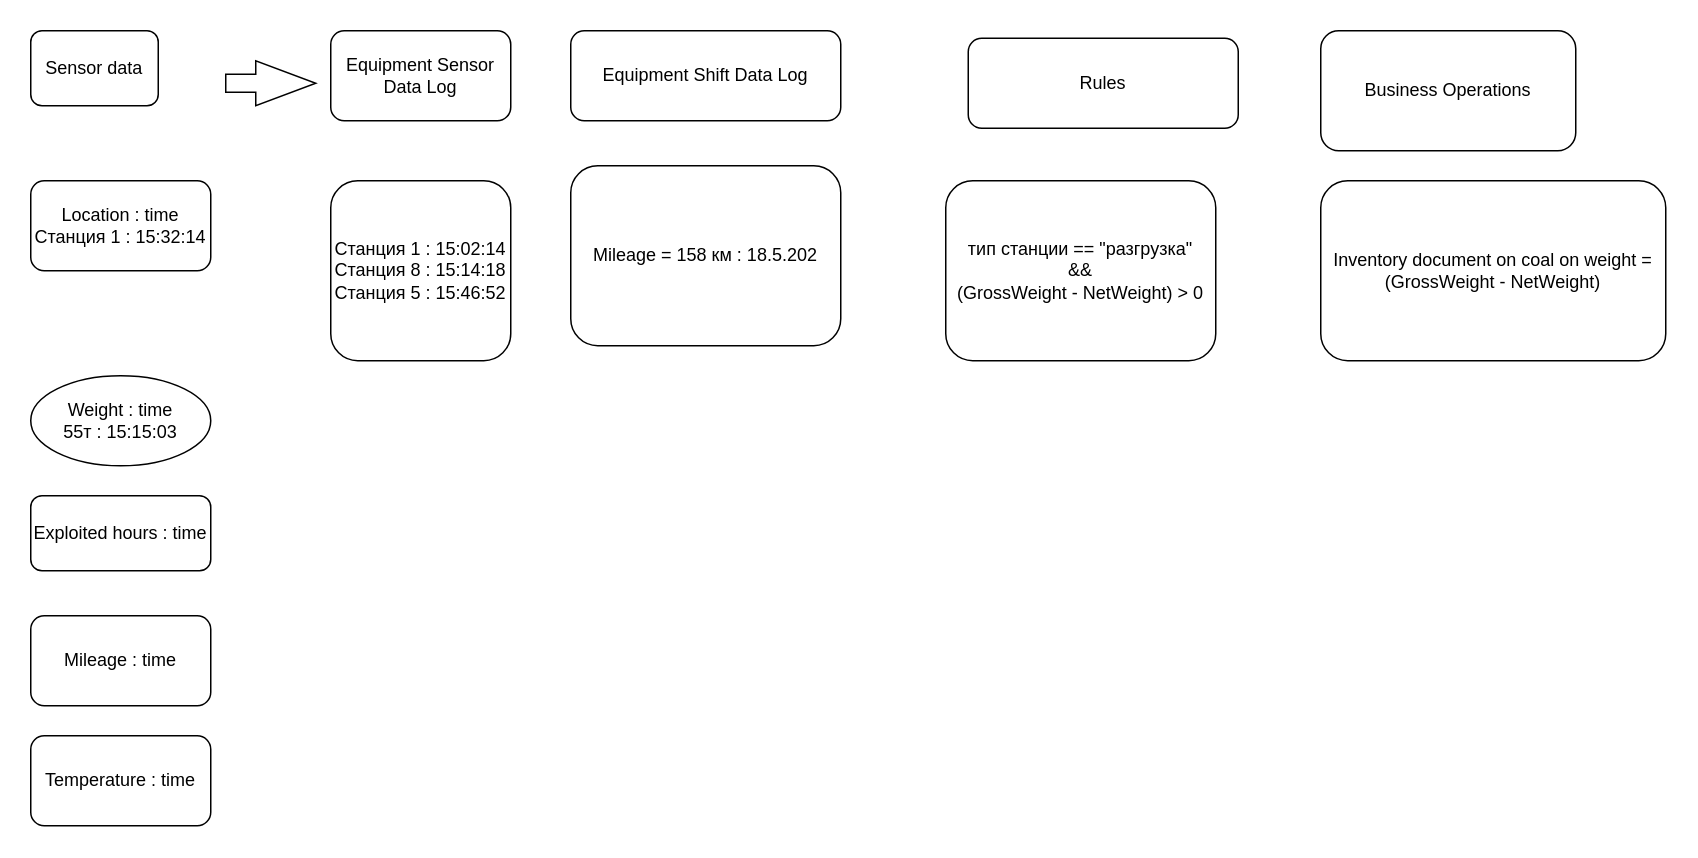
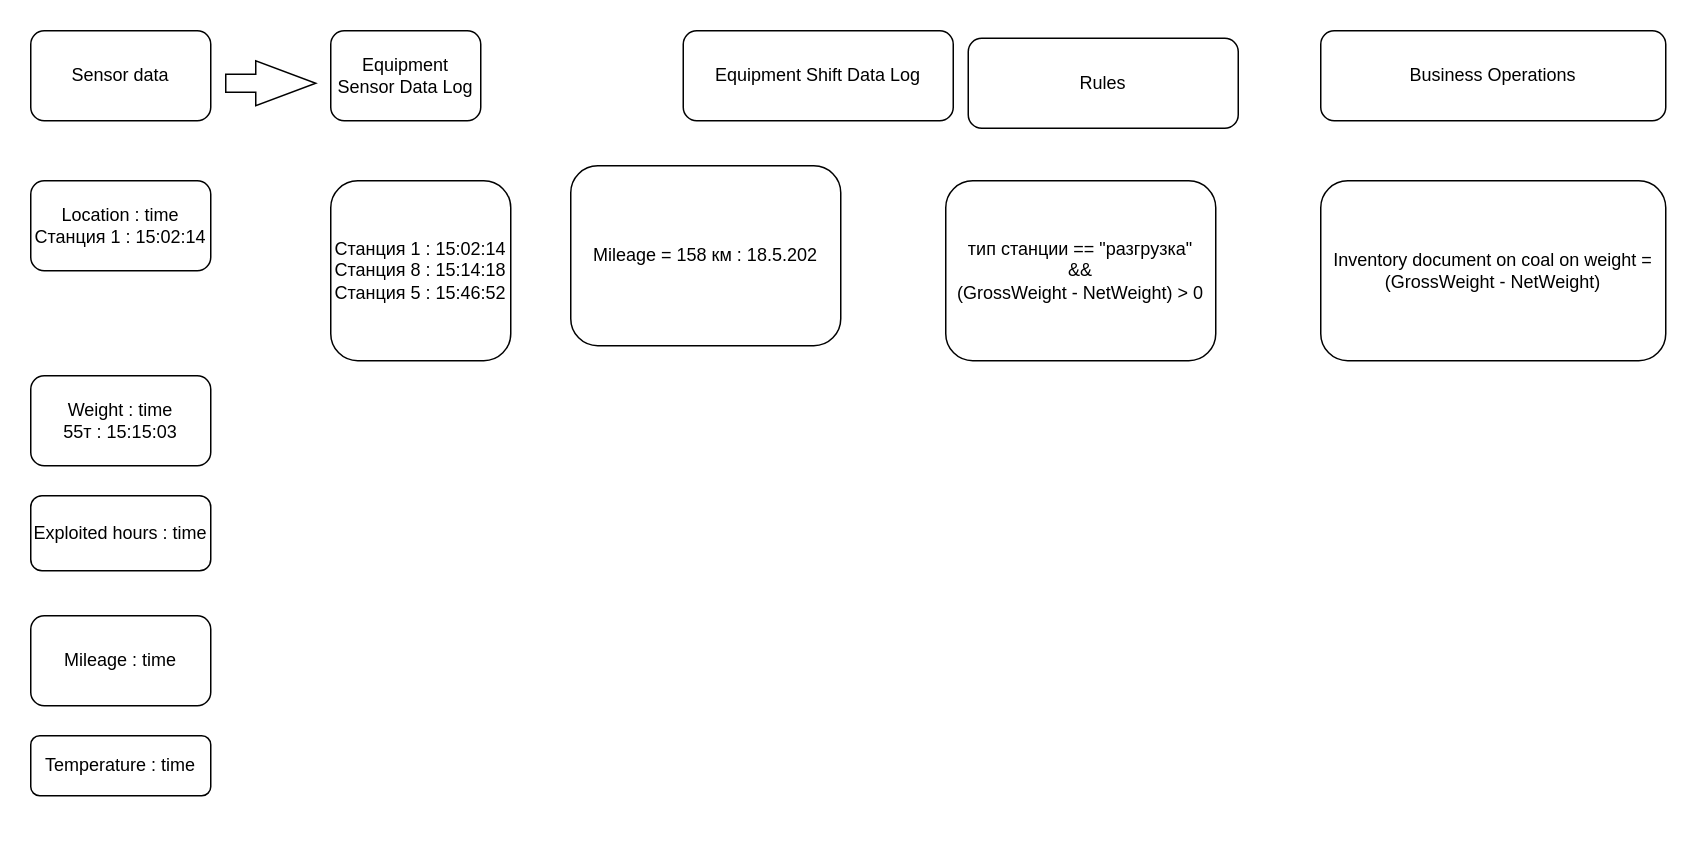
- <mxCell id="2" value="Sensor data" style="rounded=1;whiteSpace=wrap;html=1;" vertex="1" parent="1"><mxGeometry x="20" y="20" width="85" height="50" as="geometry" /></mxCell>
+ <mxCell id="2" value="Sensor data" style="rounded=1;whiteSpace=wrap;html=1;" vertex="1" parent="1"><mxGeometry x="20" y="20" width="120" height="60" as="geometry" /></mxCell>
- <mxCell id="8" value="Equipment Sensor Data Log" style="rounded=1;whiteSpace=wrap;html=1;" vertex="1" parent="1"><mxGeometry x="220" y="20" width="120" height="60" as="geometry" /></mxCell>
+ <mxCell id="8" value="Equipment Sensor Data Log" style="rounded=1;whiteSpace=wrap;html=1;" vertex="1" parent="1"><mxGeometry x="220" y="20" width="100" height="60" as="geometry" /></mxCell>
- <mxCell id="15" value="Equipment Shift Data Log" style="rounded=1;whiteSpace=wrap;html=1;" vertex="1" parent="1"><mxGeometry x="380" y="20" width="180" height="60" as="geometry" /></mxCell>
+ <mxCell id="15" value="Equipment Shift Data Log" style="rounded=1;whiteSpace=wrap;html=1;" vertex="1" parent="1"><mxGeometry x="455" y="20" width="180" height="60" as="geometry" /></mxCell>
- <mxCell id="13" value="Business Operations" style="rounded=1;whiteSpace=wrap;html=1;" vertex="1" parent="1"><mxGeometry x="880" y="20" width="170" height="80" as="geometry" /></mxCell>
+ <mxCell id="13" value="Business Operations" style="rounded=1;whiteSpace=wrap;html=1;" vertex="1" parent="1"><mxGeometry x="880" y="20" width="230" height="60" as="geometry" /></mxCell>
- <mxCell id="3" value="Location : time&lt;br&gt;Станция 1 : 15:32:14" style="rounded=1;whiteSpace=wrap;html=1;" vertex="1" parent="1"><mxGeometry x="20" y="120" width="120" height="60" as="geometry" /></mxCell>
+ <mxCell id="3" value="Location : time&lt;br&gt;Станция 1 : 15:02:14" style="rounded=1;whiteSpace=wrap;html=1;" vertex="1" parent="1"><mxGeometry x="20" y="120" width="120" height="60" as="geometry" /></mxCell>
- <mxCell id="4" value="Weight : time&lt;br&gt;55т : 15:15:03" style="ellipse;whiteSpace=wrap;html=1;" vertex="1" parent="1"><mxGeometry x="20" y="250" width="120" height="60" as="geometry" /></mxCell>
+ <mxCell id="4" value="Weight : time&lt;br&gt;55т : 15:15:03" style="rounded=1;whiteSpace=wrap;html=1;" vertex="1" parent="1"><mxGeometry x="20" y="250" width="120" height="60" as="geometry" /></mxCell>
- <mxCell id="7" value="Temperature : time" style="rounded=1;whiteSpace=wrap;html=1;" vertex="1" parent="1"><mxGeometry x="20" y="490" width="120" height="60" as="geometry" /></mxCell>
+ <mxCell id="7" value="Temperature : time" style="rounded=1;whiteSpace=wrap;html=1;" vertex="1" parent="1"><mxGeometry x="20" y="490" width="120" height="40" as="geometry" /></mxCell>
